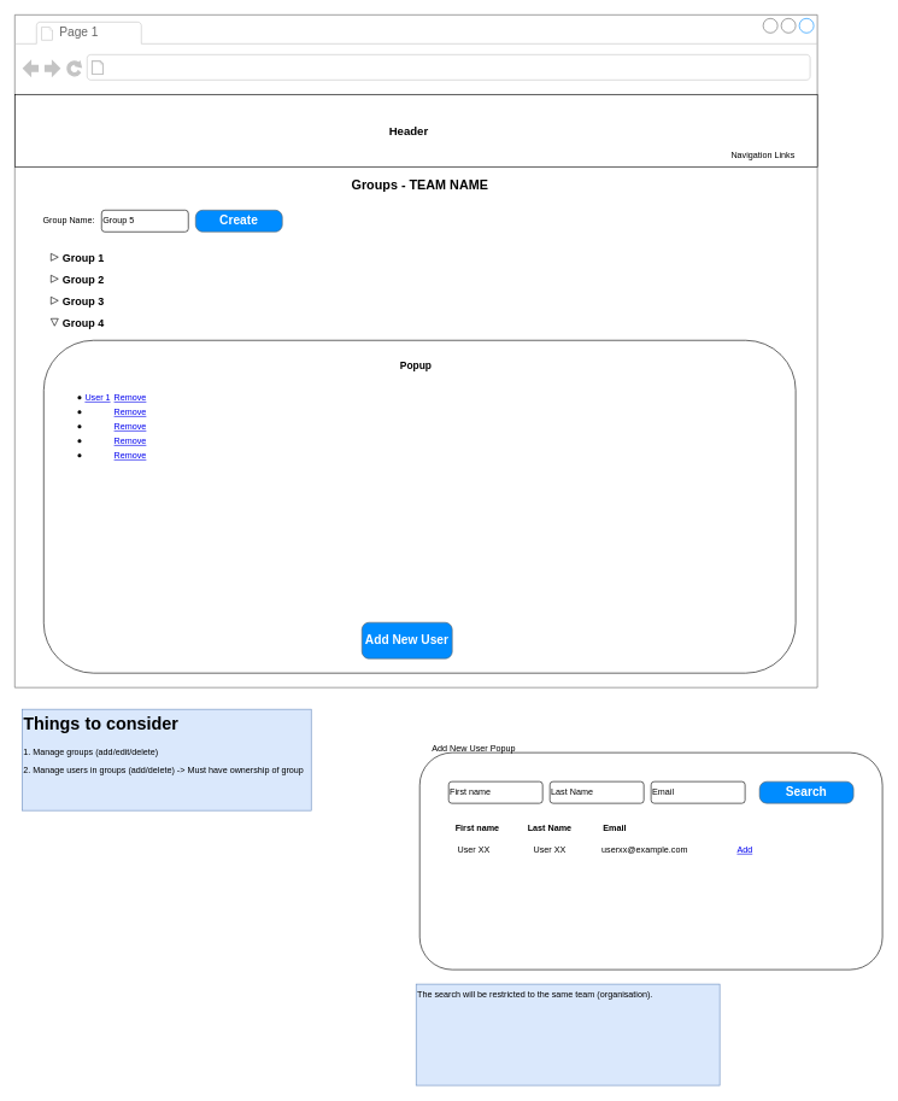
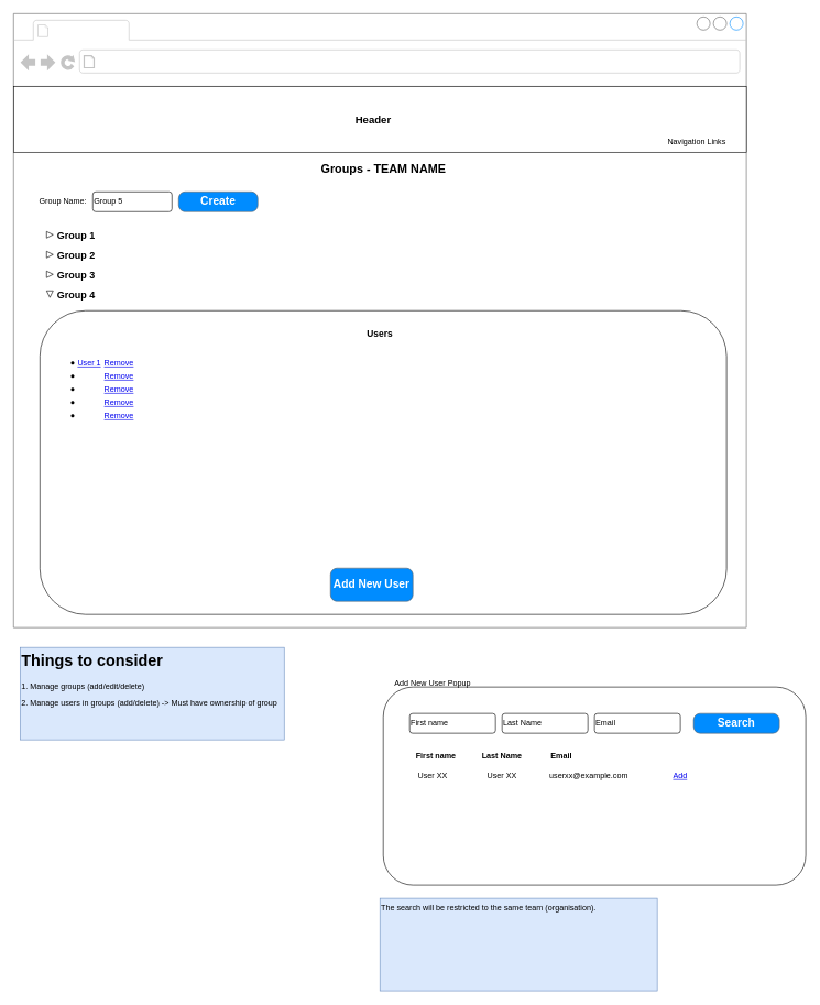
- <mxCell id="3" value="Page 1" style="strokeWidth=1;shadow=0;dashed=0;align=center;html=1;shape=mxgraph.mockup.containers.anchor;fontSize=17;fontColor=#666666;align=left;whiteSpace=wrap;" vertex="1" parent="2"><mxGeometry x="60" y="12" width="110" height="26" as="geometry" /></mxCell>
- <mxCell id="25" value="Popup" style="text;html=1;align=center;verticalAlign=middle;whiteSpace=wrap;rounded=0;fontStyle=1;fontSize=14;" vertex="1" parent="2"><mxGeometry x="525" y="470" width="60" height="30" as="geometry" /></mxCell>
+ <mxCell id="25" value="Users" style="text;html=1;align=center;verticalAlign=middle;whiteSpace=wrap;rounded=0;fontStyle=1;fontSize=14;" vertex="1" parent="2"><mxGeometry x="525" y="470" width="60" height="30" as="geometry" /></mxCell>
